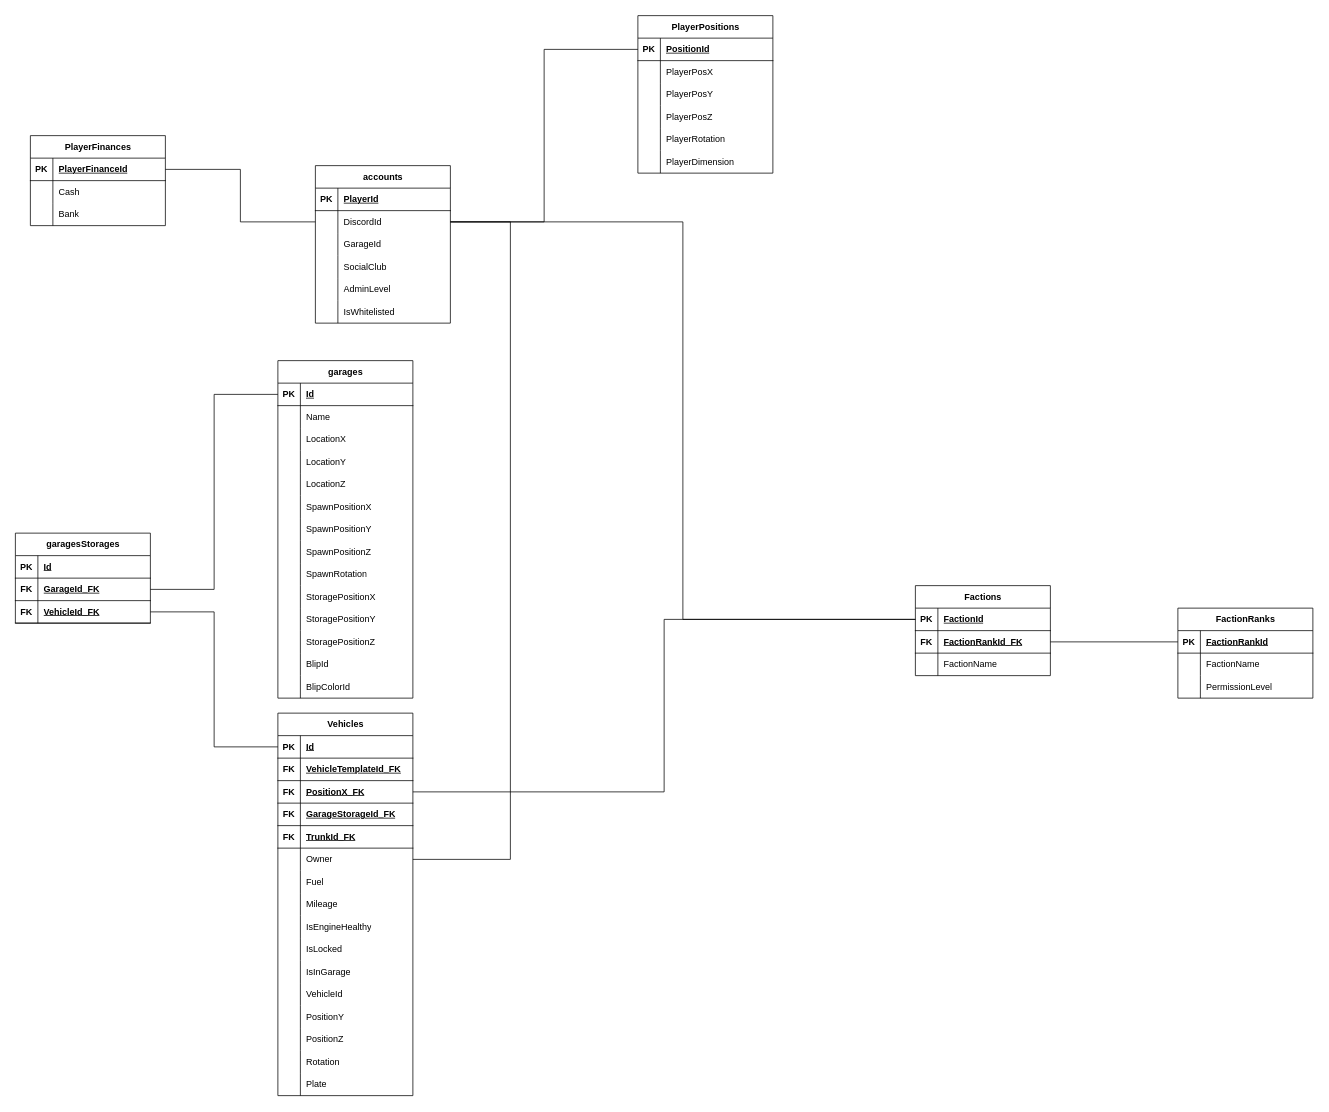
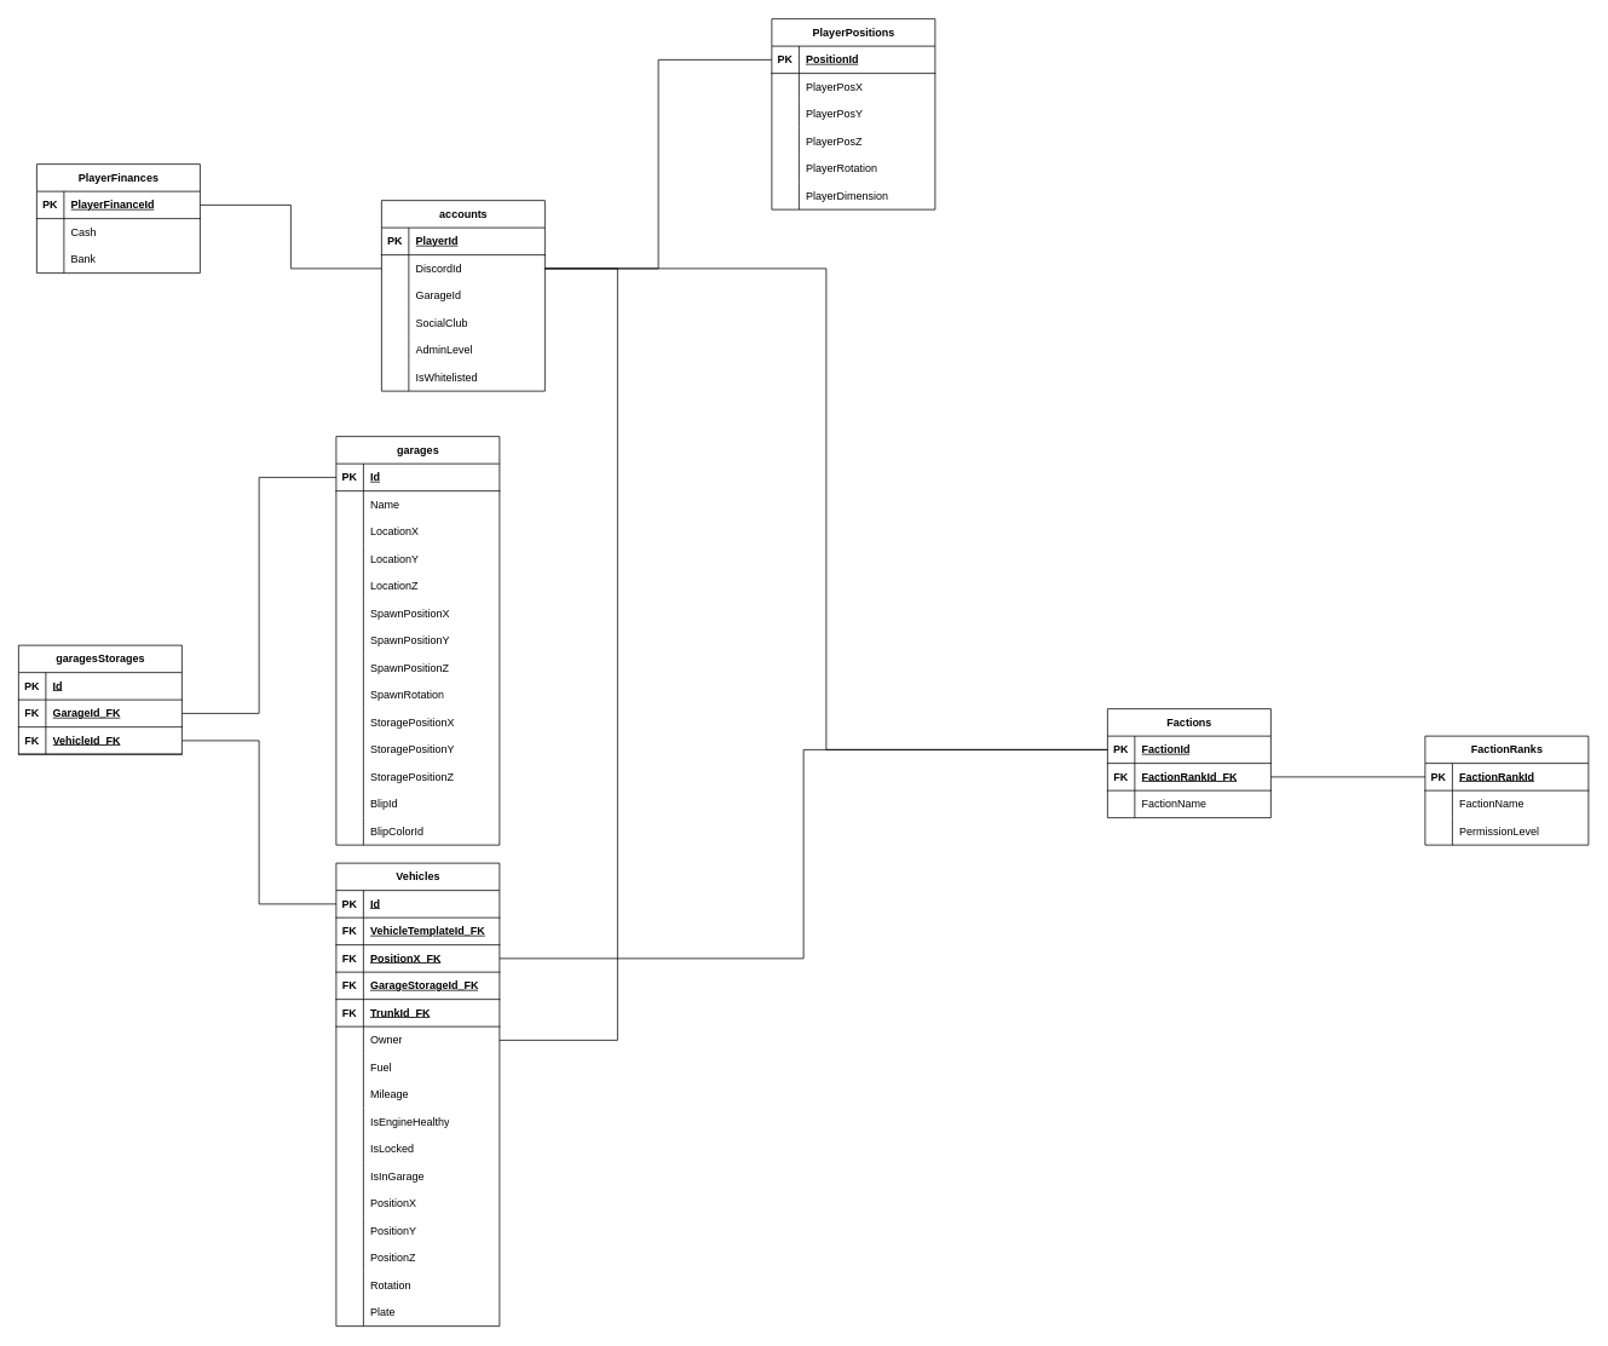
- <mxCell id="164" value="VehicleId" style="shape=partialRectangle;connectable=0;fillColor=none;top=0;left=0;bottom=0;right=0;align=left;spacingLeft=6;overflow=hidden;whiteSpace=wrap;html=1;" vertex="1" parent="162"><mxGeometry x="30" width="150" height="30" as="geometry"><mxRectangle width="150" height="30" as="alternateBounds" /></mxGeometry></mxCell>
+ <mxCell id="164" value="PositionX" style="shape=partialRectangle;connectable=0;fillColor=none;top=0;left=0;bottom=0;right=0;align=left;spacingLeft=6;overflow=hidden;whiteSpace=wrap;html=1;" vertex="1" parent="162"><mxGeometry x="30" width="150" height="30" as="geometry"><mxRectangle width="150" height="30" as="alternateBounds" /></mxGeometry></mxCell>
